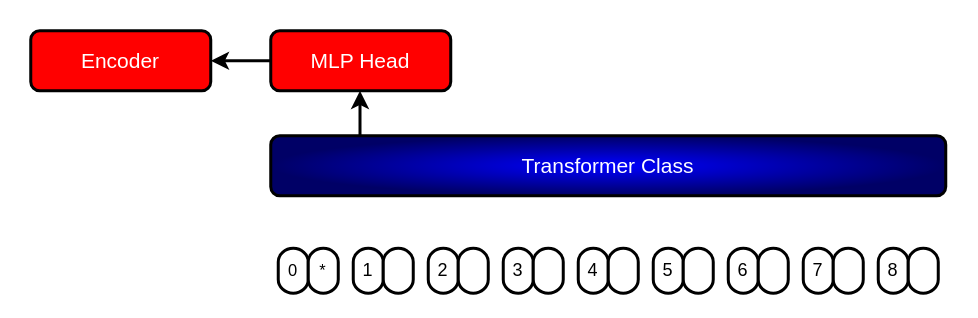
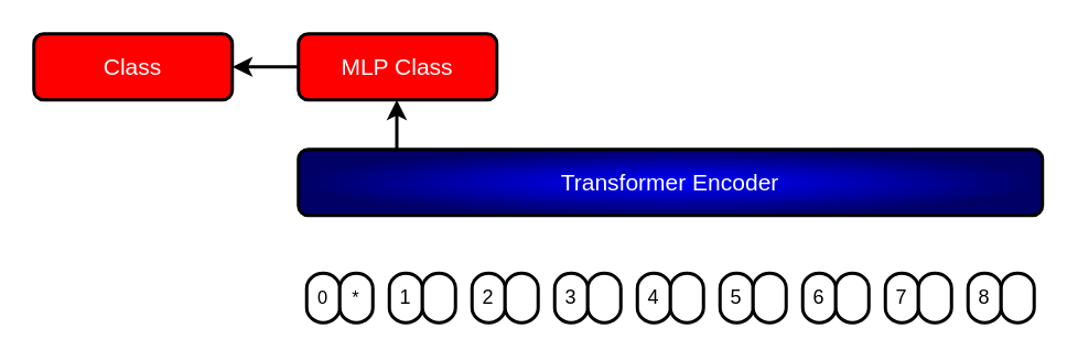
- <mxCell id="6" value="Encoder" style="rounded=1;whiteSpace=wrap;html=1;strokeWidth=2;fillColor=#FF0000;fontSize=14;glass=0;shadow=0;perimeterSpacing=0;fontColor=#FFFFFF;gradientColor=none;gradientDirection=radial;fontStyle=0" vertex="1" parent="1"><mxGeometry x="20" y="20" width="120" height="40" as="geometry" /></mxCell>
+ <mxCell id="6" value="Class" style="rounded=1;whiteSpace=wrap;html=1;strokeWidth=2;fillColor=#FF0000;fontSize=14;glass=0;shadow=0;perimeterSpacing=0;fontColor=#FFFFFF;gradientColor=none;gradientDirection=radial;fontStyle=0" vertex="1" parent="1"><mxGeometry x="20" y="20" width="120" height="40" as="geometry" /></mxCell>
- <mxCell id="5" value="MLP Head" style="rounded=1;whiteSpace=wrap;html=1;strokeWidth=2;fillColor=#FF0000;fontSize=14;glass=0;shadow=0;perimeterSpacing=0;fontColor=#FFFFFF;gradientColor=#FF0000;gradientDirection=radial;fontStyle=0" vertex="1" parent="1"><mxGeometry x="180" y="20" width="120" height="40" as="geometry" /></mxCell>
+ <mxCell id="5" value="MLP Class" style="rounded=1;whiteSpace=wrap;html=1;strokeWidth=2;fillColor=#FF0000;fontSize=14;glass=0;shadow=0;perimeterSpacing=0;fontColor=#FFFFFF;gradientColor=#FF0000;gradientDirection=radial;fontStyle=0" vertex="1" parent="1"><mxGeometry x="180" y="20" width="120" height="40" as="geometry" /></mxCell>
- <mxCell id="2" value="Transformer Class" style="rounded=1;whiteSpace=wrap;html=1;strokeWidth=2;fillColor=#0000FF;fontSize=14;glass=0;shadow=0;perimeterSpacing=0;fontColor=#FFFFFF;gradientColor=#000066;gradientDirection=radial;fontStyle=0" vertex="1" parent="1"><mxGeometry x="180" y="90" width="450" height="40" as="geometry" /></mxCell>
+ <mxCell id="2" value="Transformer Encoder" style="rounded=1;whiteSpace=wrap;html=1;strokeWidth=2;fillColor=#0000FF;fontSize=14;glass=0;shadow=0;perimeterSpacing=0;fontColor=#FFFFFF;gradientColor=#000066;gradientDirection=radial;fontStyle=0" vertex="1" parent="1"><mxGeometry x="180" y="90" width="450" height="40" as="geometry" /></mxCell>
